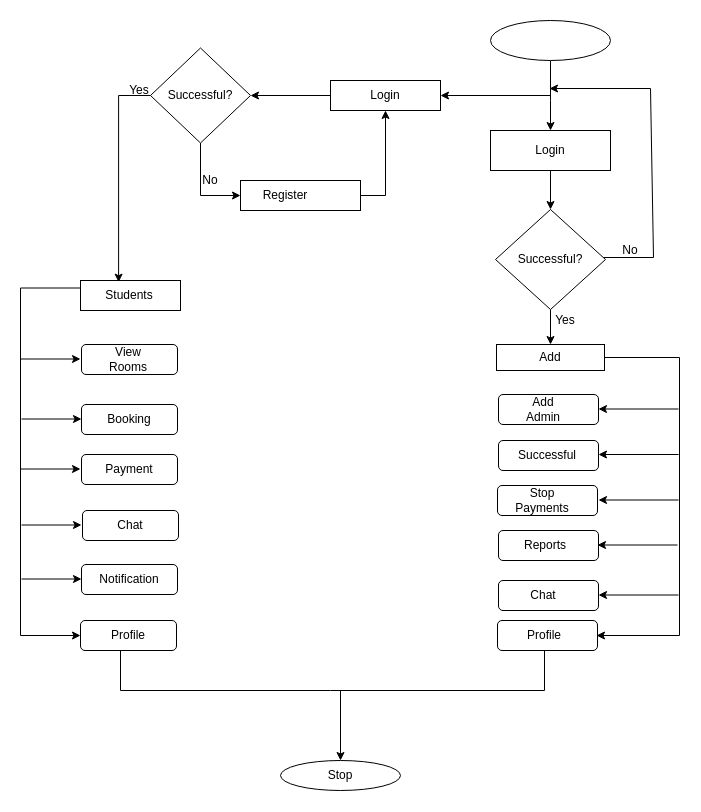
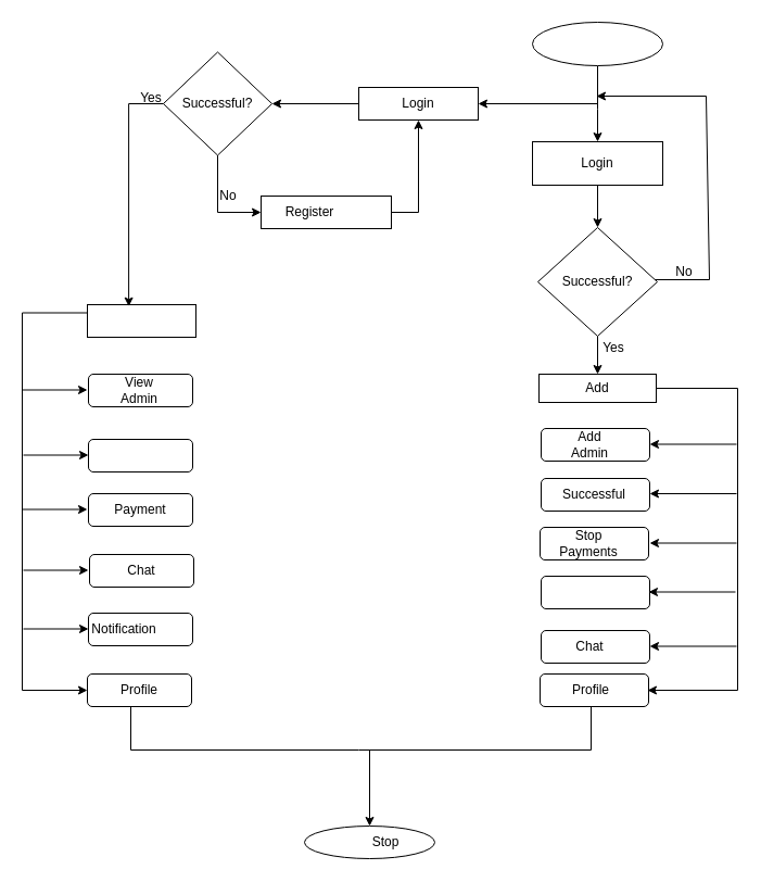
- <mxCell id="35" value="Students" style="text;html=1;align=center;verticalAlign=middle;whiteSpace=wrap;rounded=0;" vertex="1" parent="1"><mxGeometry x="99" y="287" width="60" height="16" as="geometry" /></mxCell>
- <mxCell id="24" value="View Rooms" style="text;html=1;align=center;verticalAlign=middle;whiteSpace=wrap;rounded=0;" vertex="1" parent="1"><mxGeometry x="100" y="344" width="56" height="30" as="geometry" /></mxCell>
+ <mxCell id="24" value="View Admin" style="text;html=1;align=center;verticalAlign=middle;whiteSpace=wrap;rounded=0;" vertex="1" parent="1"><mxGeometry x="100" y="344" width="56" height="30" as="geometry" /></mxCell>
- <mxCell id="23" value="&lt;span style=&quot;font-weight: normal;&quot;&gt;Booking&lt;/span&gt;" style="text;html=1;align=center;verticalAlign=middle;whiteSpace=wrap;rounded=0;fontStyle=1" vertex="1" parent="1"><mxGeometry x="101" y="404" width="56" height="30" as="geometry" /></mxCell>
- <mxCell id="47" value="Reports" style="text;html=1;align=center;verticalAlign=middle;whiteSpace=wrap;rounded=0;" vertex="1" parent="1"><mxGeometry x="515" y="535" width="60" height="20" as="geometry" /></mxCell>
- <mxCell id="28" value="Notification" style="text;html=1;align=center;verticalAlign=middle;whiteSpace=wrap;rounded=0;" vertex="1" parent="1"><mxGeometry x="101" y="569" width="56" height="20" as="geometry" /></mxCell>
+ <mxCell id="28" value="Notification" style="text;html=1;align=center;verticalAlign=middle;whiteSpace=wrap;rounded=0;" vertex="1" parent="1"><mxGeometry x="86" y="569" width="56" height="20" as="geometry" /></mxCell>
- <mxCell id="54" value="Stop" style="text;html=1;align=center;verticalAlign=middle;whiteSpace=wrap;rounded=0;" vertex="1" parent="1"><mxGeometry x="310" y="765" width="60" height="20" as="geometry" /></mxCell>
+ <mxCell id="54" value="Stop" style="text;html=1;align=center;verticalAlign=middle;whiteSpace=wrap;rounded=0;" vertex="1" parent="1"><mxGeometry x="325" y="765" width="60" height="20" as="geometry" /></mxCell>
